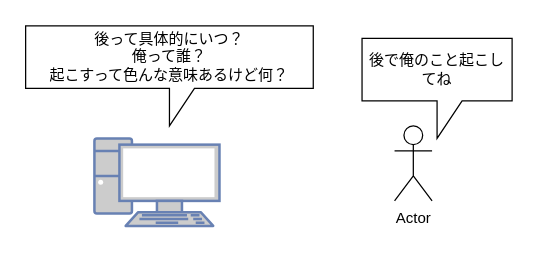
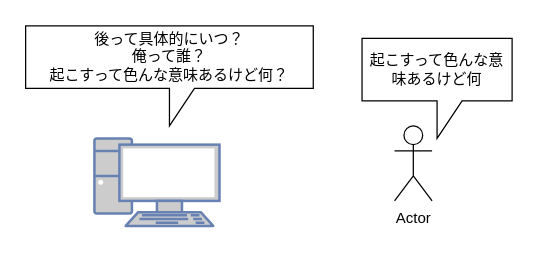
- <mxCell id="3" value="後で俺のこと起こしてね" style="shape=callout;whiteSpace=wrap;html=1;perimeter=calloutPerimeter;" vertex="1" parent="1"><mxGeometry x="289" y="30" width="120" height="80" as="geometry" /></mxCell>
+ <mxCell id="3" value="起こすって色んな意味あるけど何" style="shape=callout;whiteSpace=wrap;html=1;perimeter=calloutPerimeter;" vertex="1" parent="1"><mxGeometry x="289" y="30" width="120" height="80" as="geometry" /></mxCell>
